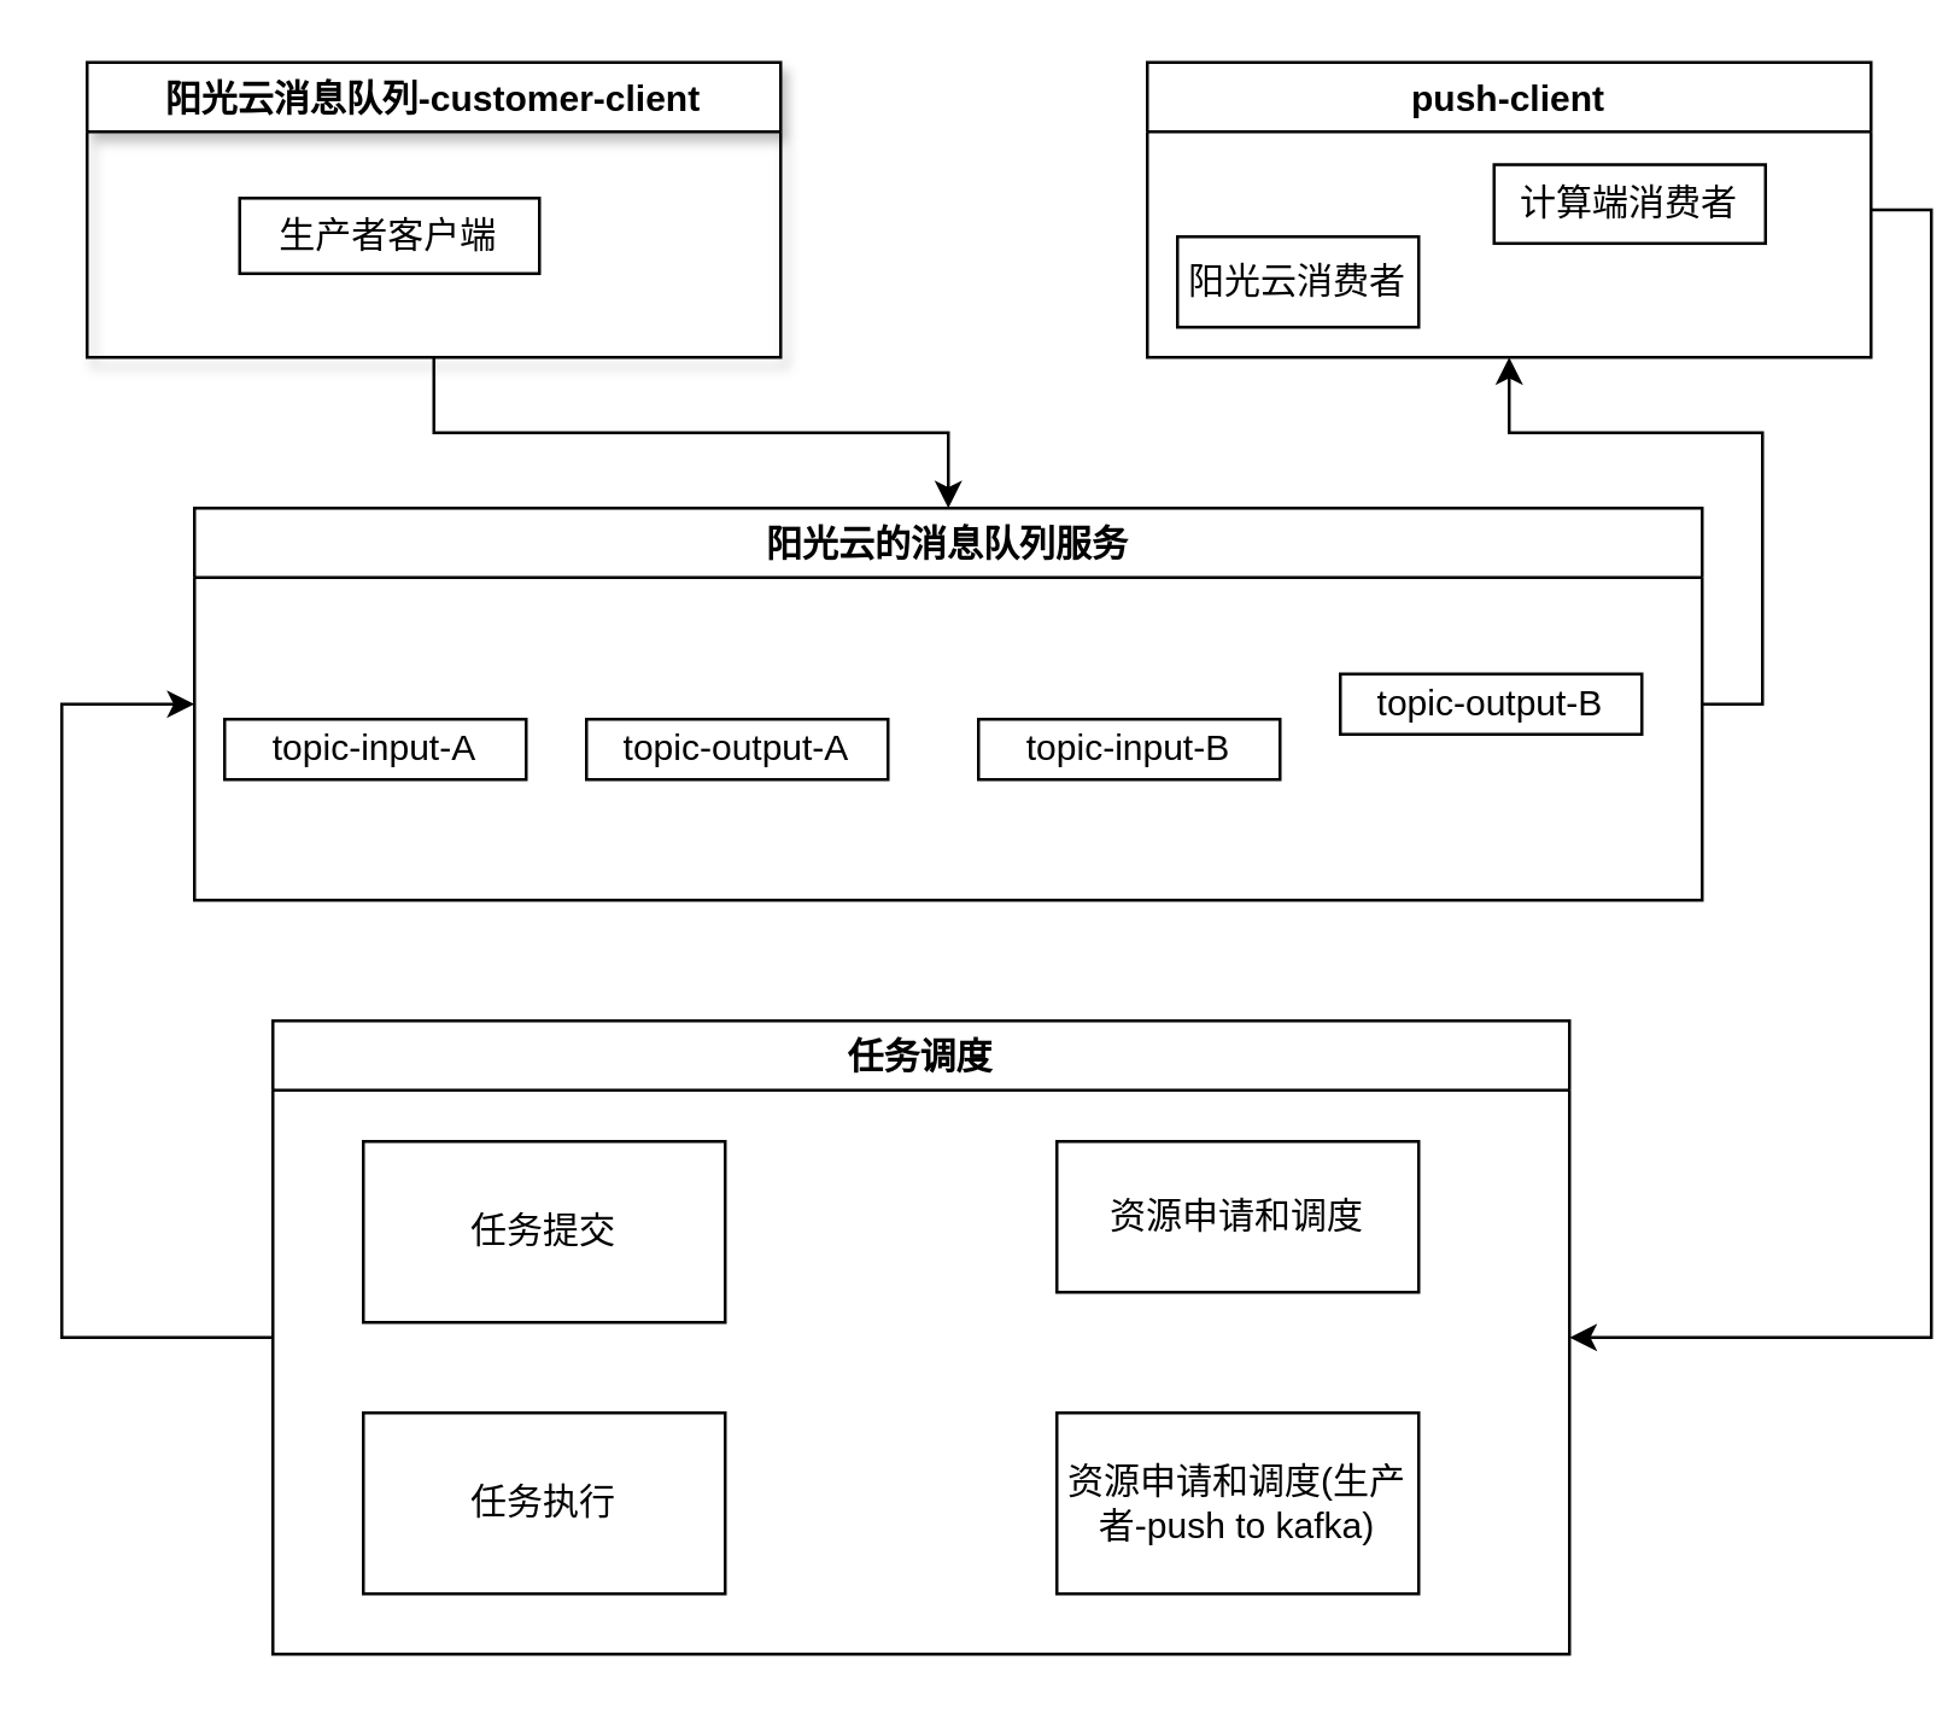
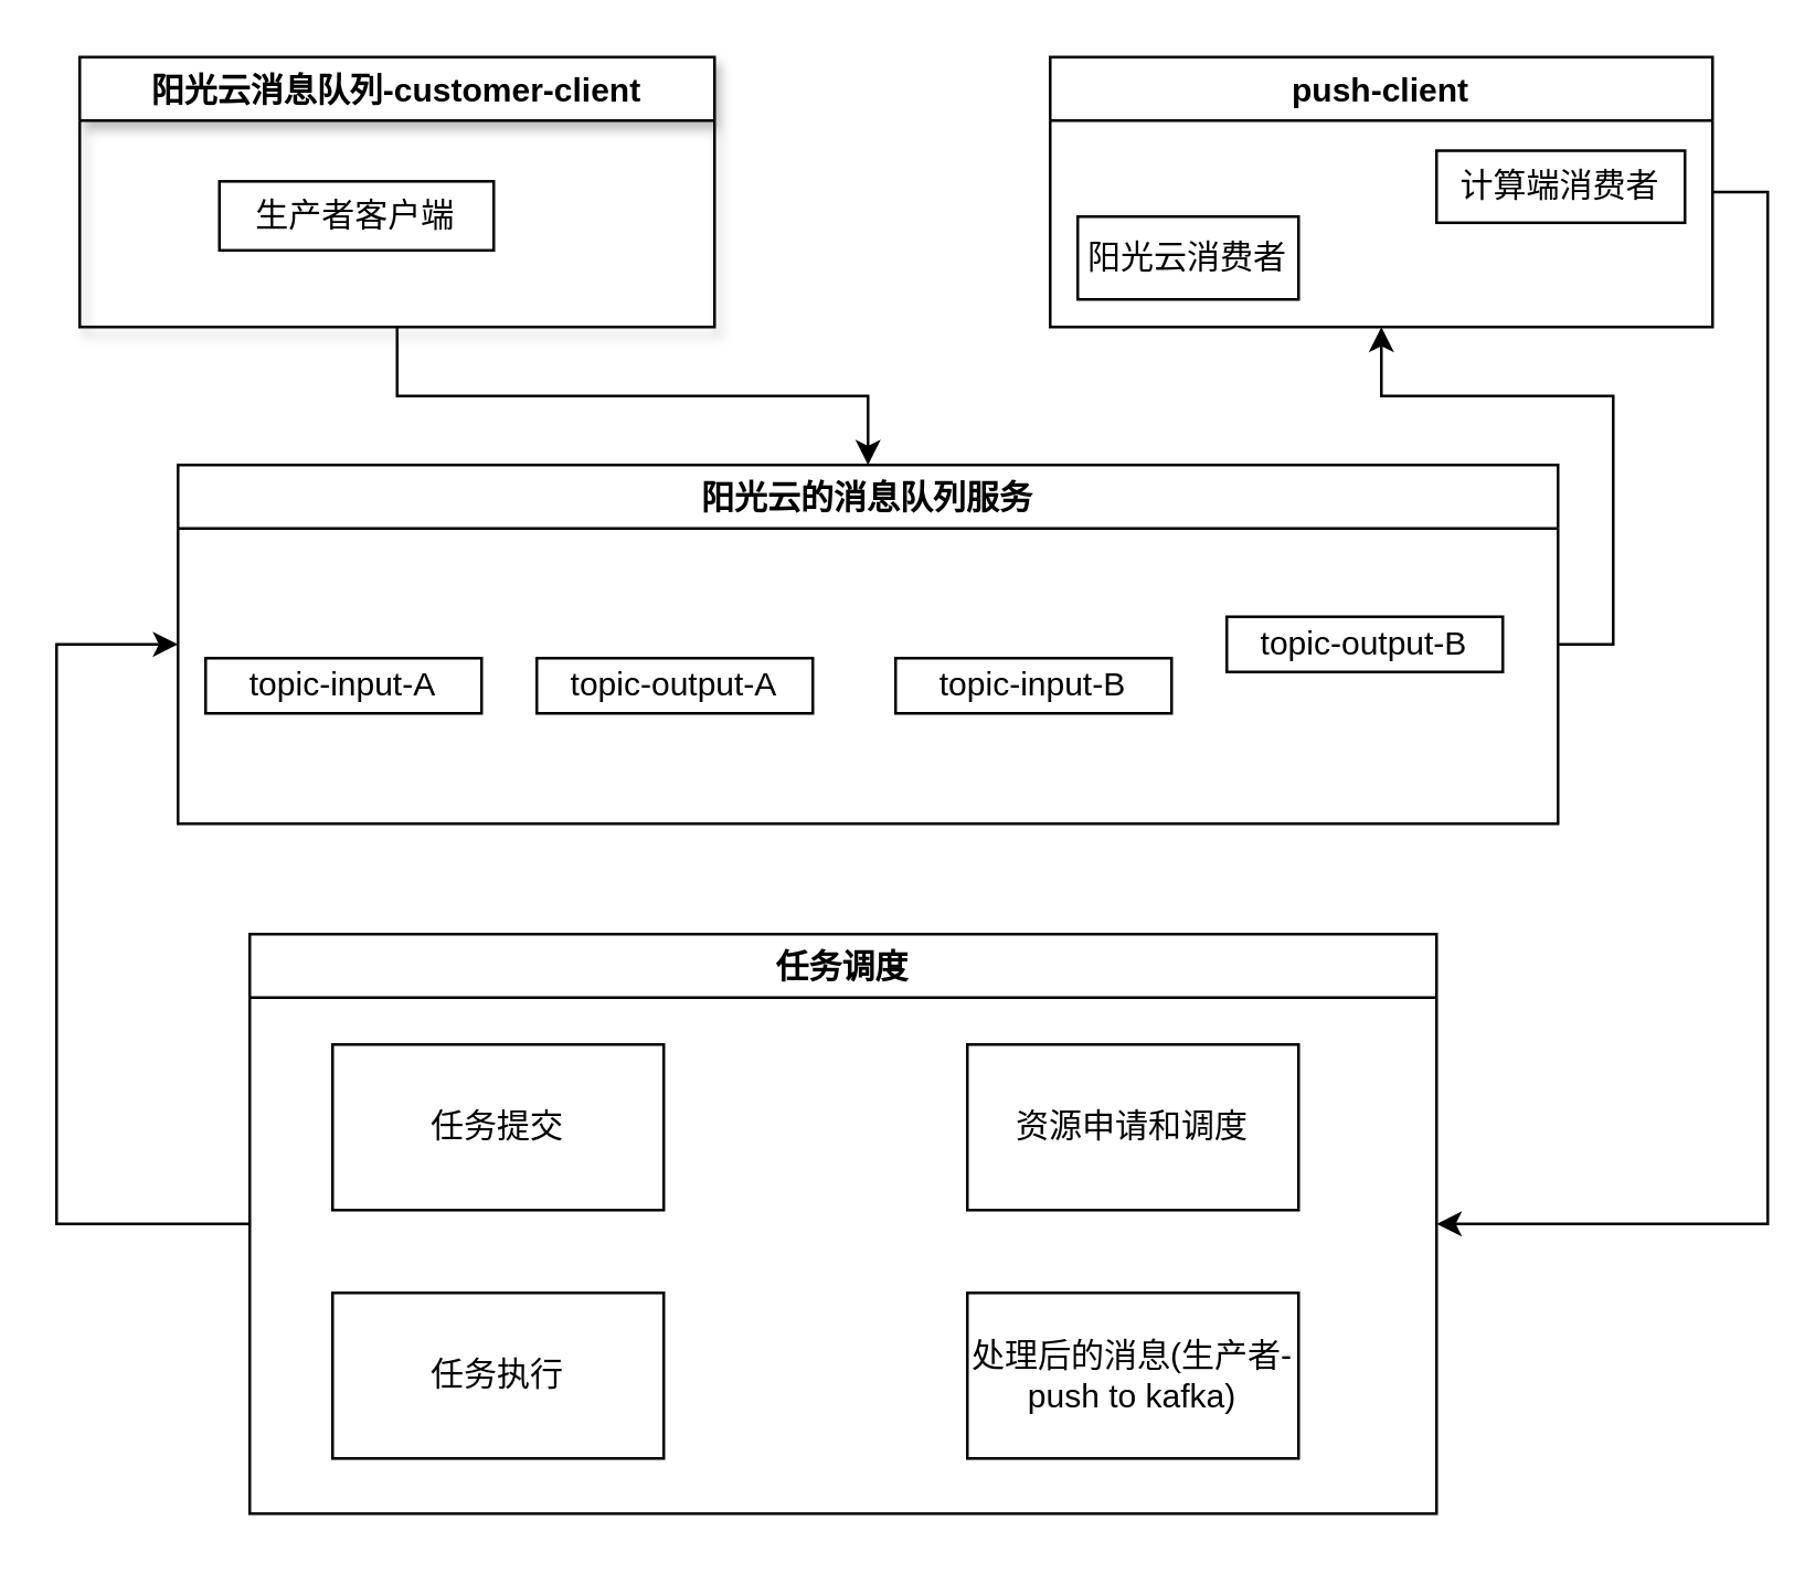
- <mxCell id="4" value="计算端消费者" style="whiteSpace=wrap;html=1;shadow=0;" parent="3" vertex="1"><mxGeometry x="115" y="33.89" width="90" height="26.11" as="geometry" /></mxCell>
+ <mxCell id="4" value="计算端消费者" style="whiteSpace=wrap;html=1;shadow=0;" parent="3" vertex="1"><mxGeometry x="140" y="33.89" width="90" height="26.11" as="geometry" /></mxCell>
- <mxCell id="11" value="资源申请和调度" style="whiteSpace=wrap;html=1;shadow=0;" parent="7" vertex="1"><mxGeometry x="260" y="40" width="120" height="50" as="geometry" /></mxCell>
+ <mxCell id="11" value="资源申请和调度" style="whiteSpace=wrap;html=1;shadow=0;" parent="7" vertex="1"><mxGeometry x="260" y="40" width="120" height="60" as="geometry" /></mxCell>
- <mxCell id="9" value="资源申请和调度(生产者-push to kafka)" style="whiteSpace=wrap;html=1;shadow=0;" parent="7" vertex="1"><mxGeometry x="260" y="130" width="120" height="60" as="geometry" /></mxCell>
+ <mxCell id="9" value="处理后的消息(生产者-push to kafka)" style="whiteSpace=wrap;html=1;shadow=0;" parent="7" vertex="1"><mxGeometry x="260" y="130" width="120" height="60" as="geometry" /></mxCell>
